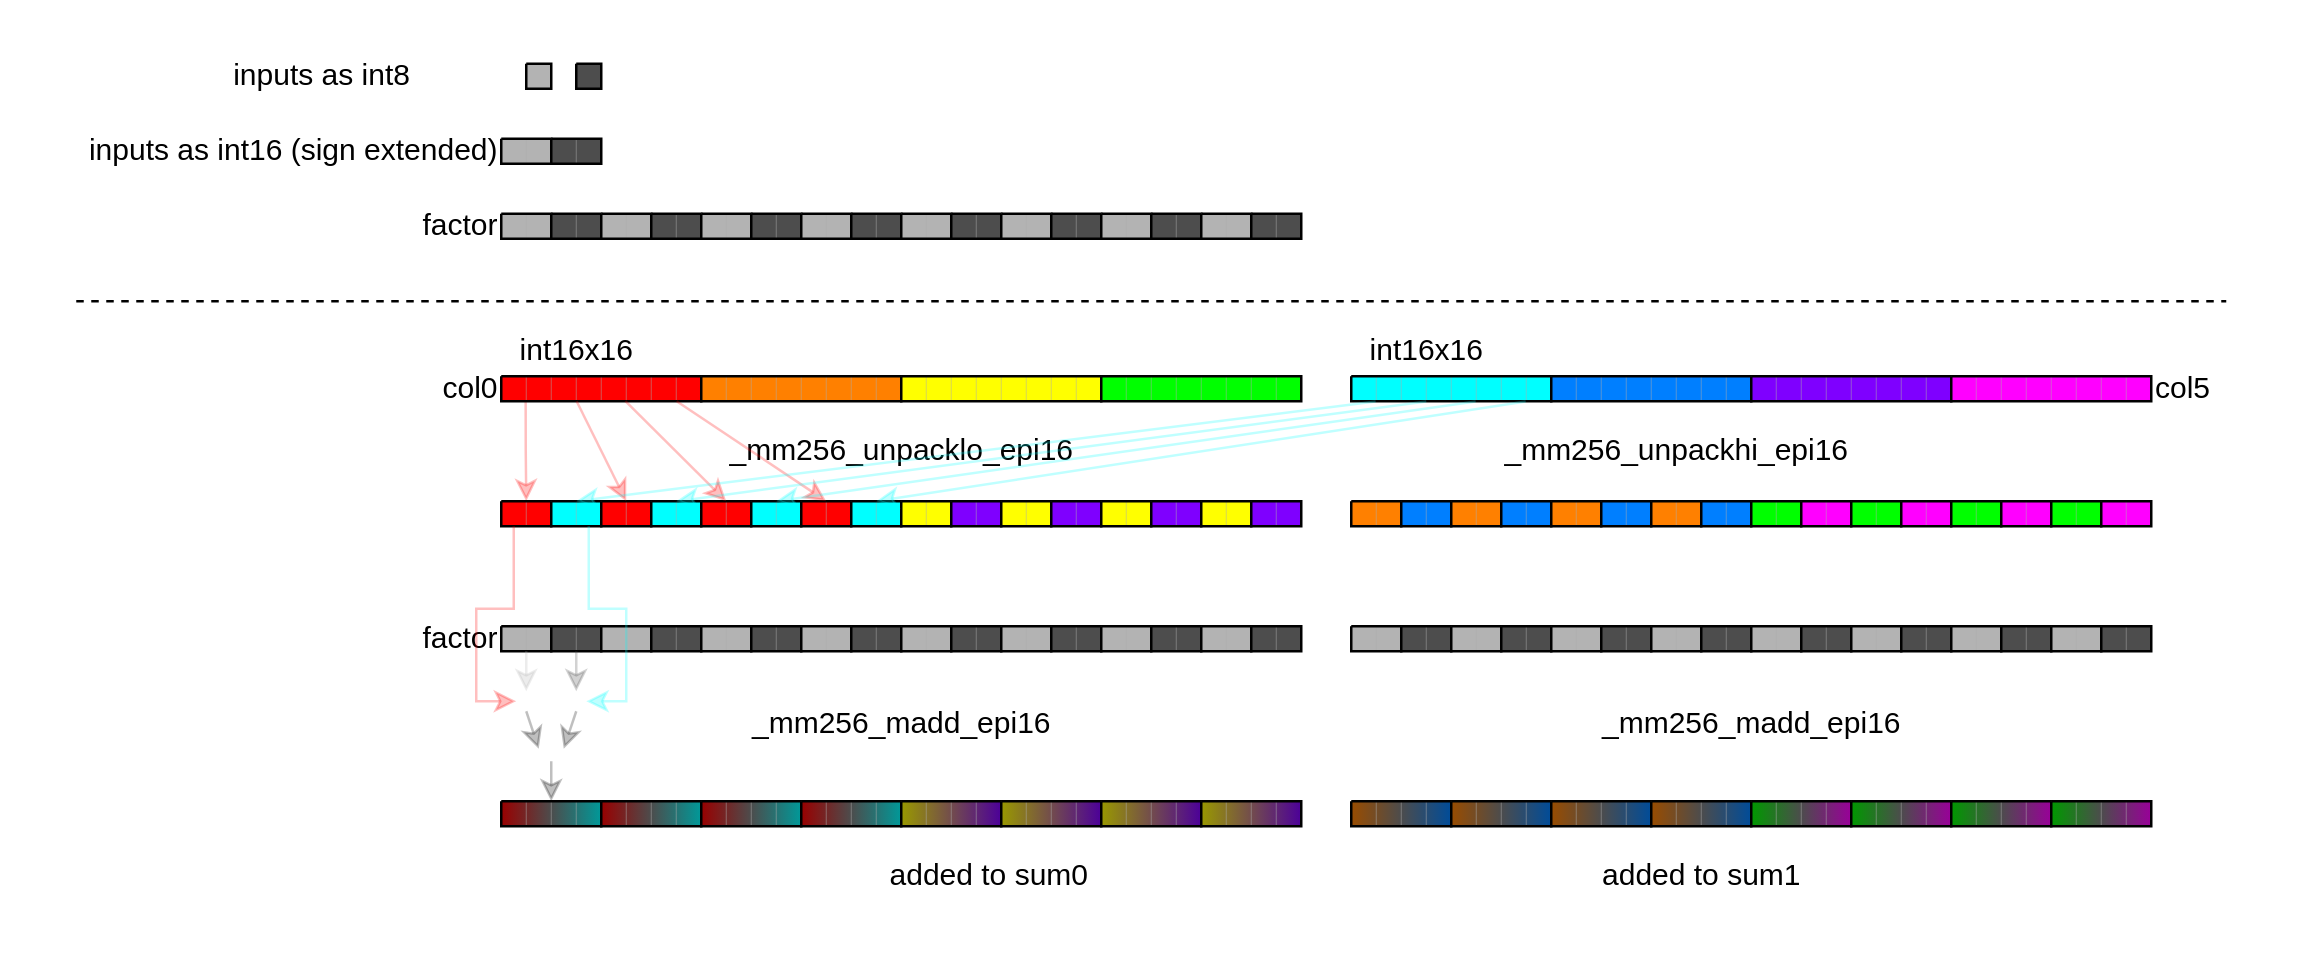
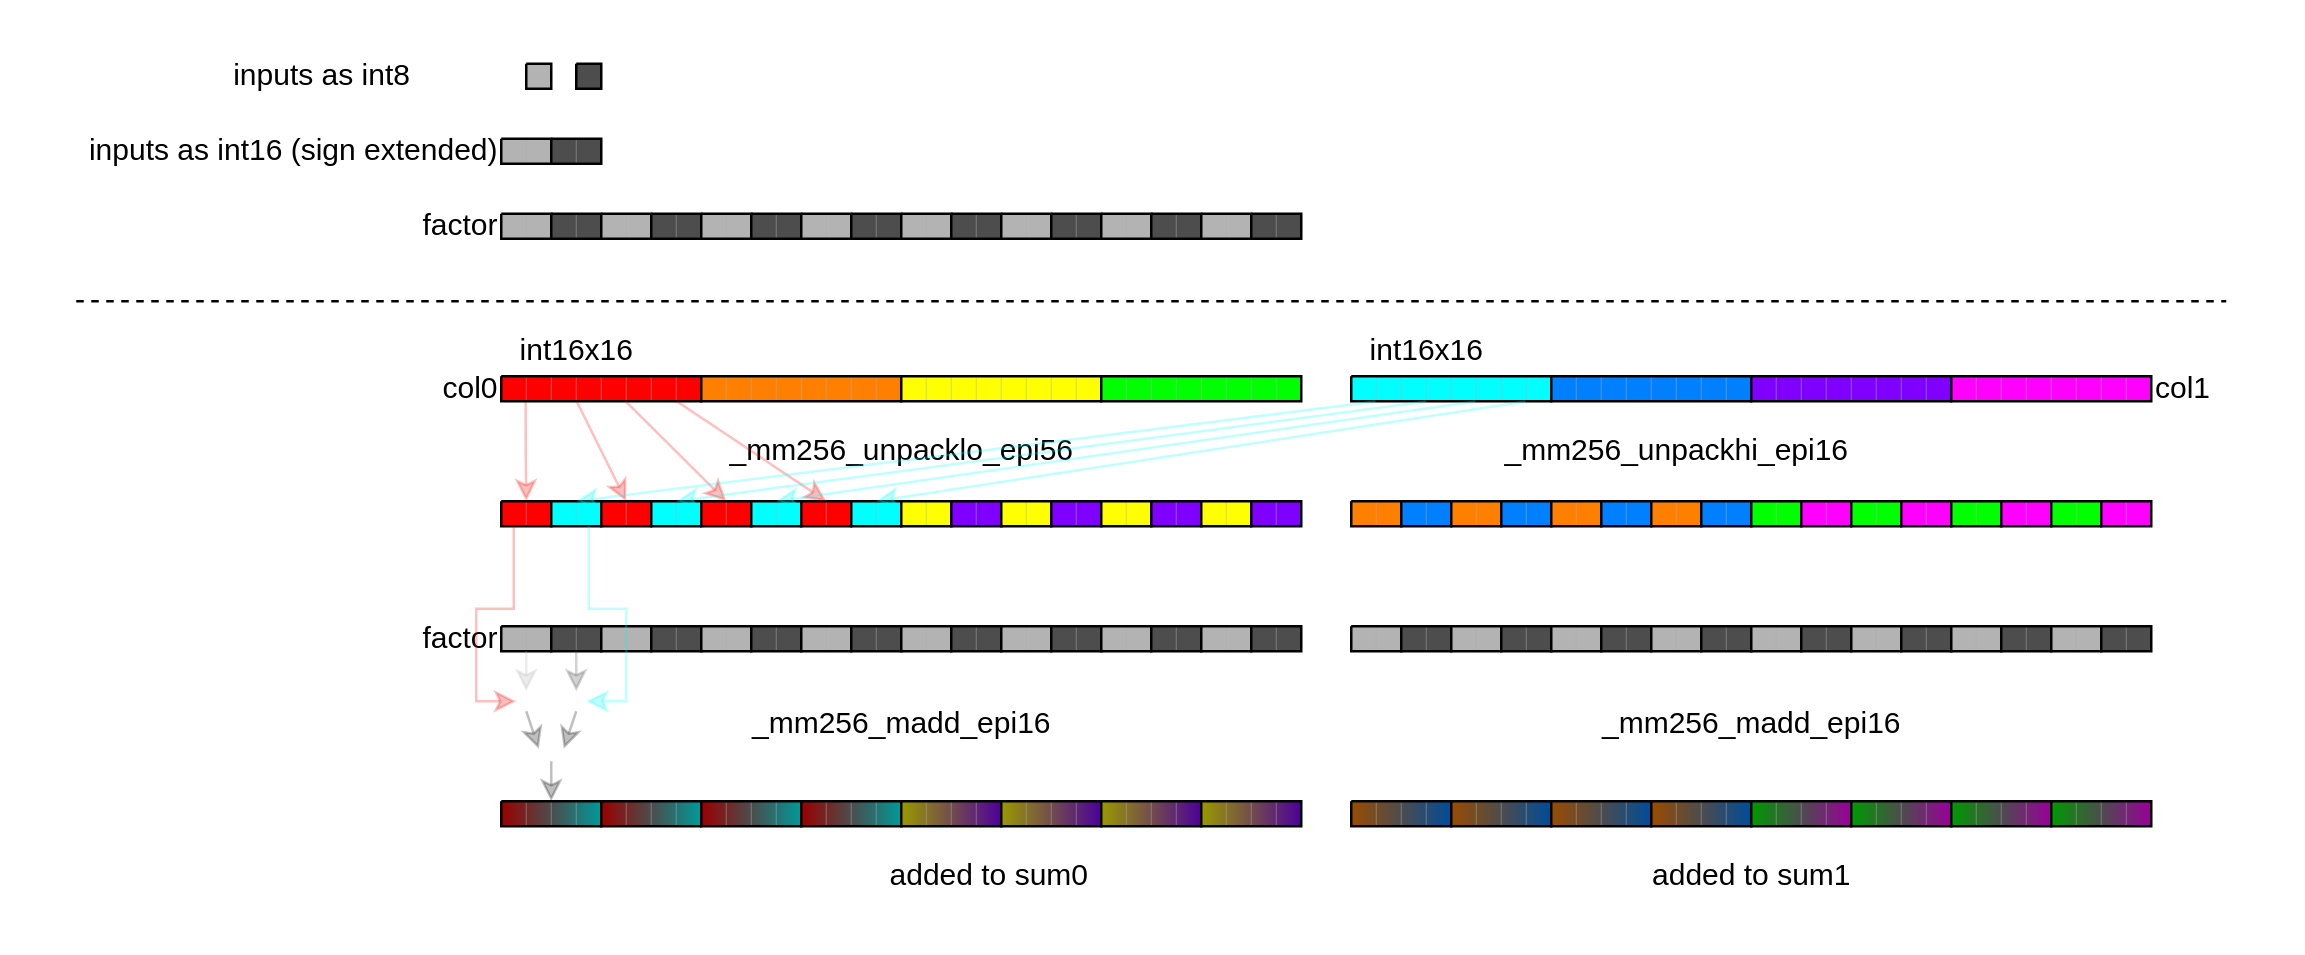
- <mxCell id="11" value="col5" style="text;html=1;align=left;verticalAlign=middle;resizable=0;points=[];autosize=1;strokeColor=none;" vertex="1" parent="1"><mxGeometry x="860" y="145" width="40" height="20" as="geometry" /></mxCell>
+ <mxCell id="11" value="col1" style="text;html=1;align=left;verticalAlign=middle;resizable=0;points=[];autosize=1;strokeColor=none;" vertex="1" parent="1"><mxGeometry x="860" y="145" width="40" height="20" as="geometry" /></mxCell>
- <mxCell id="81" value="_mm256_unpacklo_epi16" style="text;html=1;align=center;verticalAlign=middle;resizable=0;points=[];autosize=1;strokeColor=none;" vertex="1" parent="1"><mxGeometry x="280" y="170" width="160" height="20" as="geometry" /></mxCell>
+ <mxCell id="81" value="_mm256_unpacklo_epi56" style="text;html=1;align=center;verticalAlign=middle;resizable=0;points=[];autosize=1;strokeColor=none;" vertex="1" parent="1"><mxGeometry x="280" y="170" width="160" height="20" as="geometry" /></mxCell>
- <mxCell id="162" value="added to sum1" style="text;html=1;align=center;verticalAlign=middle;resizable=0;points=[];autosize=1;strokeColor=none;" vertex="1" parent="1"><mxGeometry x="630" y="340" width="100" height="20" as="geometry" /></mxCell>
+ <mxCell id="162" value="added to sum1" style="text;html=1;align=center;verticalAlign=middle;resizable=0;points=[];autosize=1;strokeColor=none;" vertex="1" parent="1"><mxGeometry x="650" y="340" width="100" height="20" as="geometry" /></mxCell>
